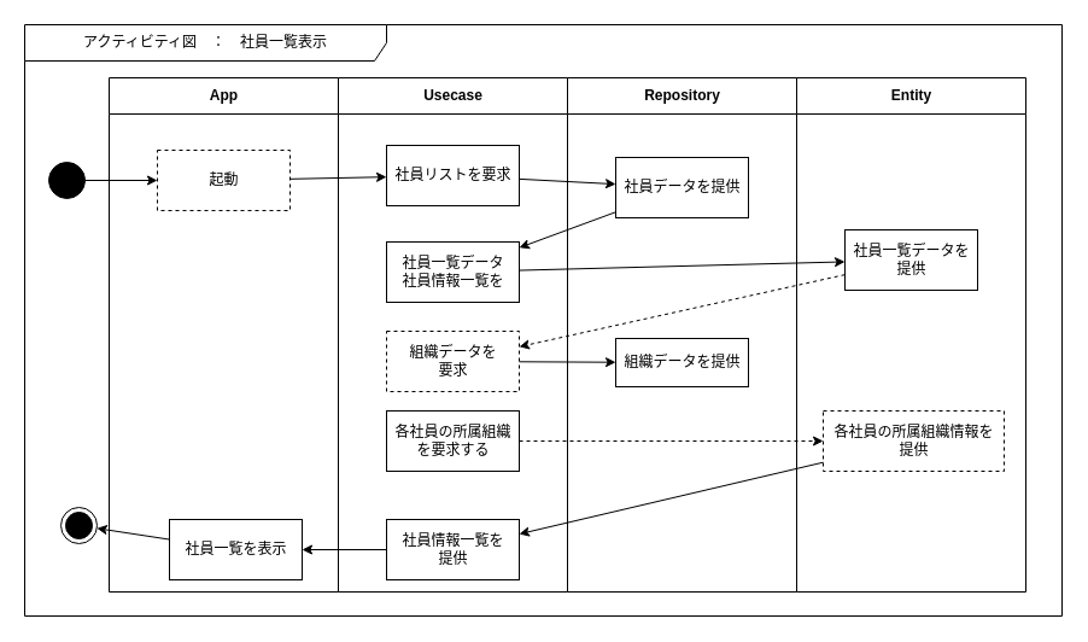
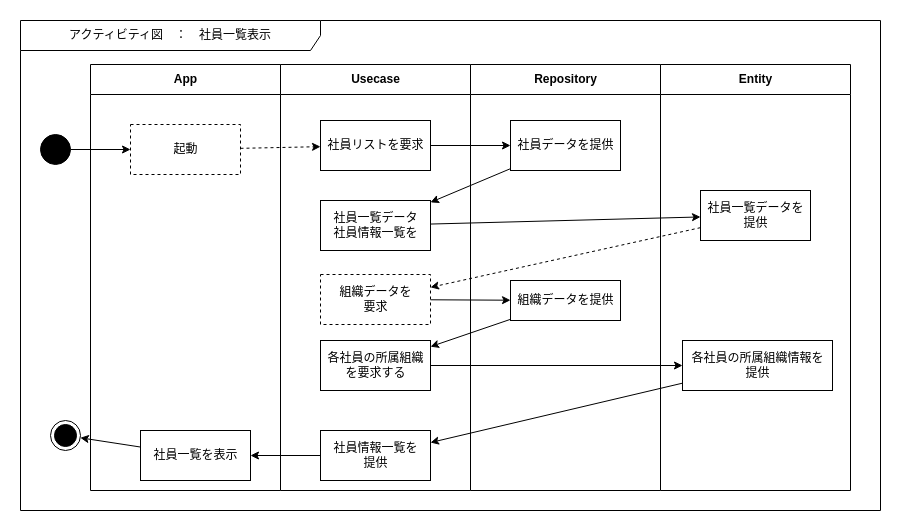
- <mxCell id="21" style="edgeStyle=none;html=1;" parent="1" source="4" target="7" edge="1"><mxGeometry relative="1" as="geometry" /></mxCell>
+ <mxCell id="21" style="edgeStyle=none;html=1;dashed=1;" parent="1" source="4" target="7" edge="1"><mxGeometry relative="1" as="geometry" /></mxCell>
- <mxCell id="13" value="社員データを提供" style="html=1;" parent="12" vertex="1"><mxGeometry x="40" y="66" width="110" height="50" as="geometry" /></mxCell>
+ <mxCell id="13" value="社員データを提供" style="html=1;" parent="12" vertex="1"><mxGeometry x="40" y="56" width="110" height="50" as="geometry" /></mxCell>
+ <mxCell id="27" style="edgeStyle=none;html=1;" parent="1" source="14" target="10" edge="1"><mxGeometry relative="1" as="geometry" /></mxCell>
- <mxCell id="28" style="edgeStyle=none;html=1;dashed=1;" parent="1" source="10" target="17" edge="1"><mxGeometry relative="1" as="geometry" /></mxCell>
+ <mxCell id="28" style="edgeStyle=none;html=1;" parent="1" source="10" target="17" edge="1"><mxGeometry relative="1" as="geometry" /></mxCell>
- <mxCell id="17" value="各社員の所属組織情報を&lt;br&gt;提供" style="html=1;dashed=1;" parent="15" vertex="1"><mxGeometry x="22" y="276" width="150" height="50" as="geometry" /></mxCell>
+ <mxCell id="17" value="各社員の所属組織情報を&lt;br&gt;提供" style="html=1;" parent="15" vertex="1"><mxGeometry x="22" y="276" width="150" height="50" as="geometry" /></mxCell>
